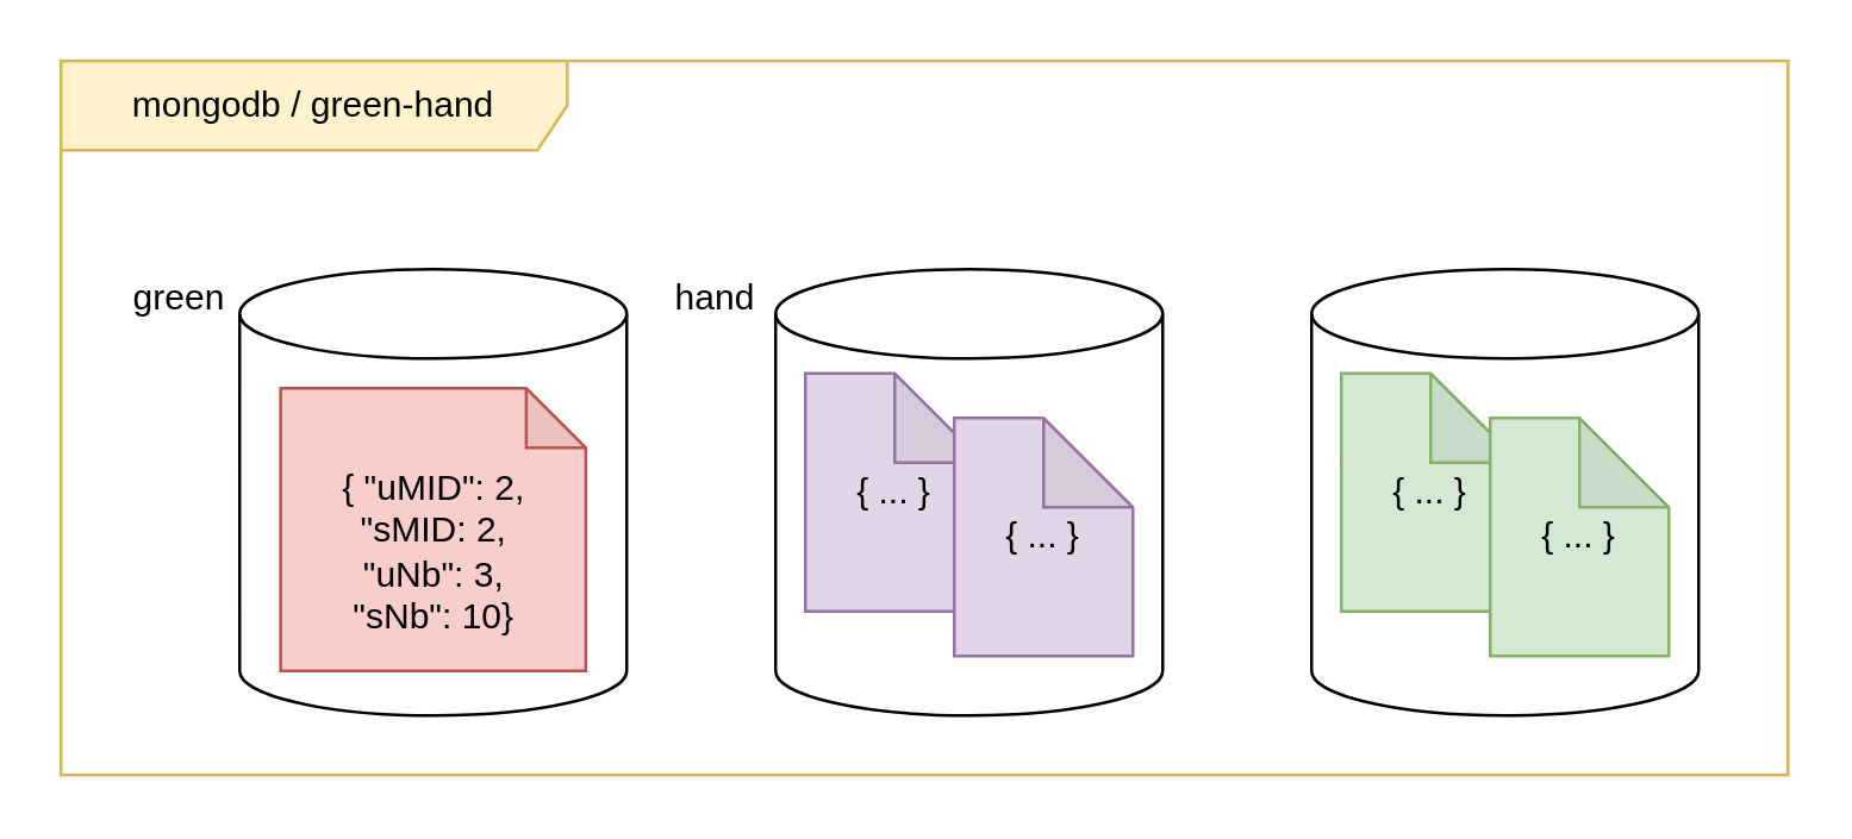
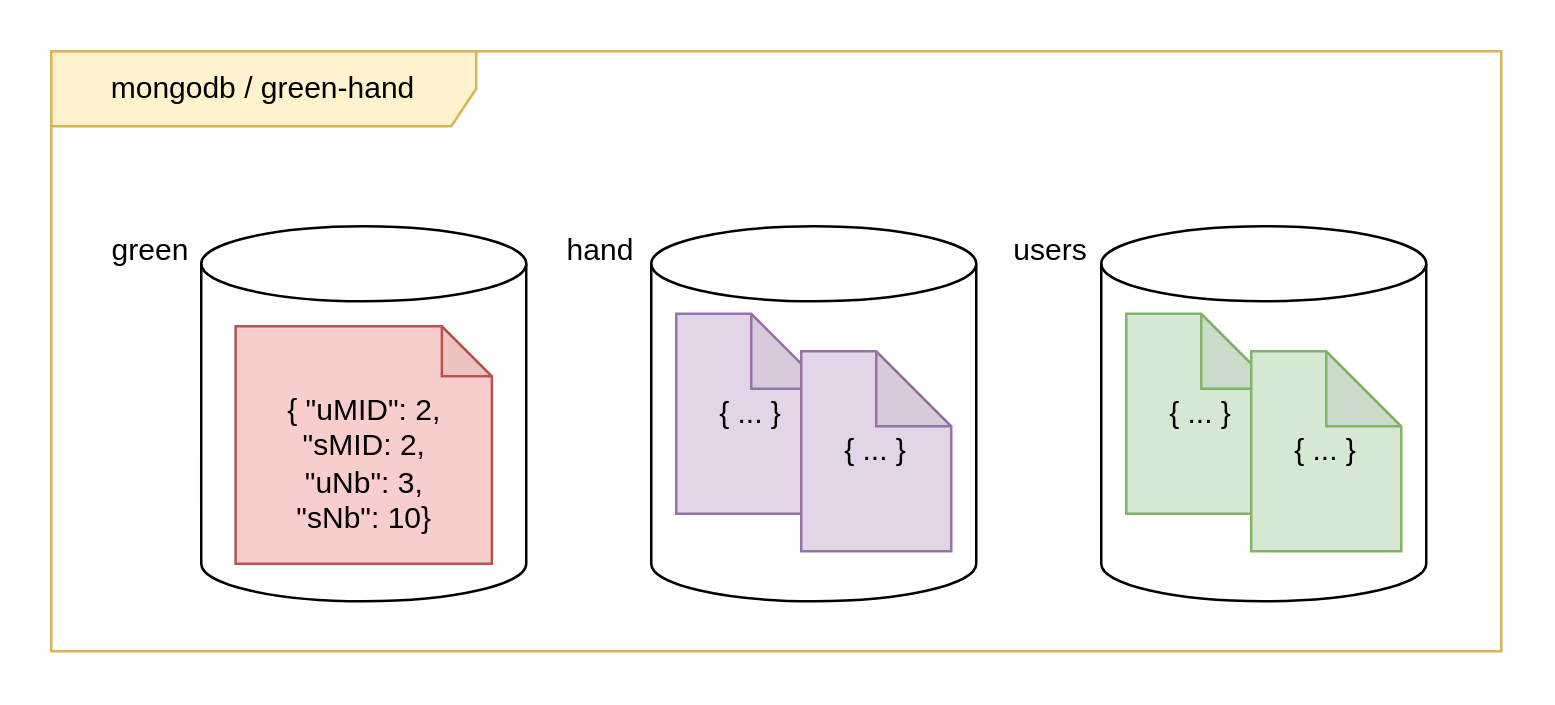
+ <mxCell id="4" value="users" style="text;html=1;strokeColor=none;fillColor=none;align=center;verticalAlign=middle;whiteSpace=wrap;rounded=0;" vertex="1" parent="1"><mxGeometry x="400" y="90" width="40" height="20" as="geometry" /></mxCell>
